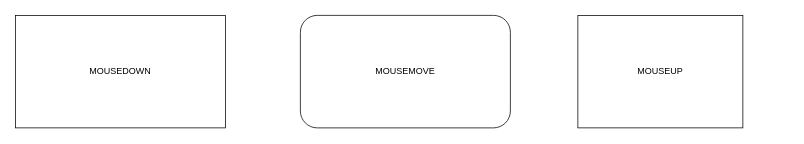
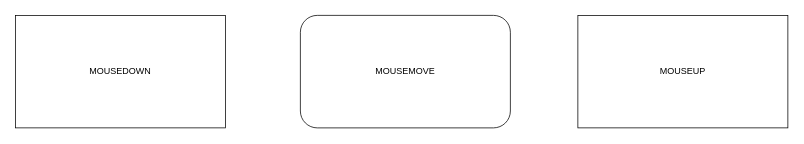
- <mxCell id="4" value="MOUSEUP" style="rounded=0;whiteSpace=wrap;html=1;" vertex="1" parent="1"><mxGeometry x="770" y="20" width="220" height="150" as="geometry" /></mxCell>
+ <mxCell id="4" value="MOUSEUP" style="rounded=0;whiteSpace=wrap;html=1;" vertex="1" parent="1"><mxGeometry x="770" y="20" width="280" height="150" as="geometry" /></mxCell>
